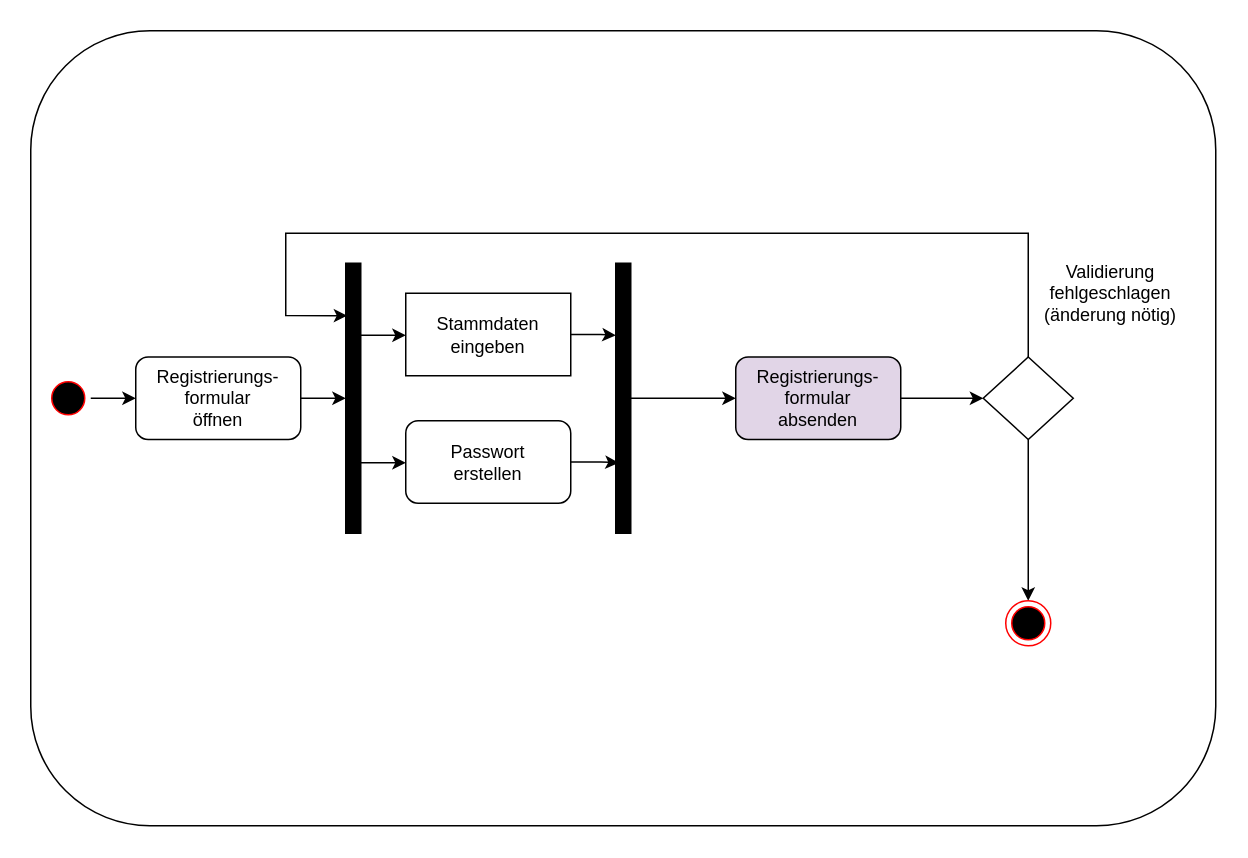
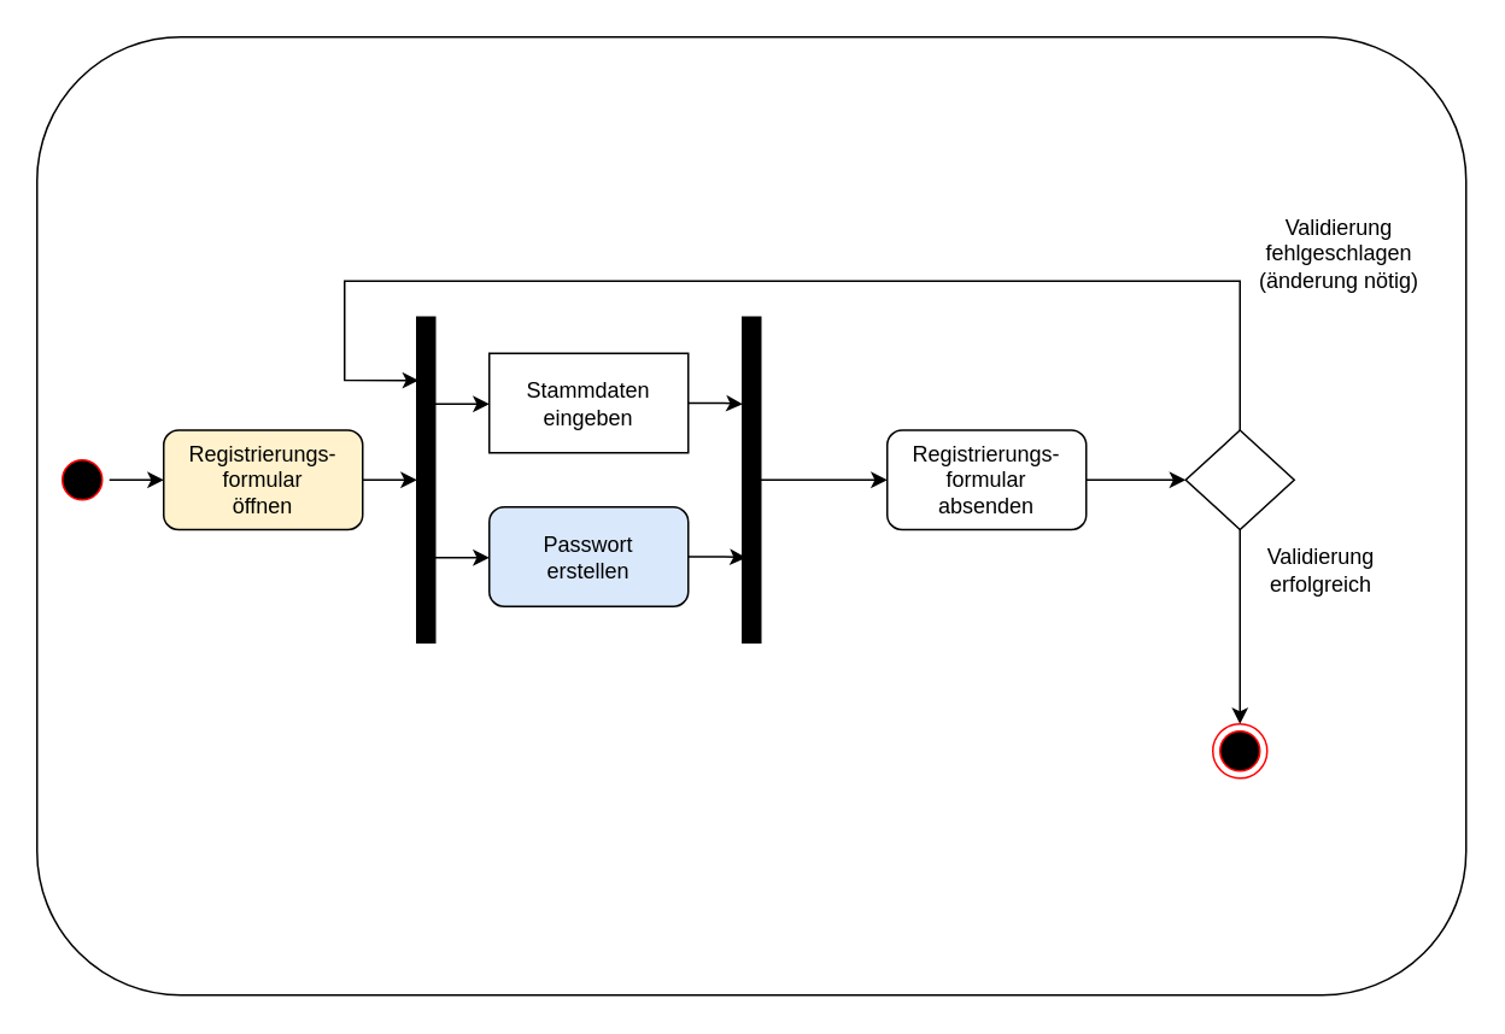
- <mxCell id="15" value="&lt;div&gt;Validierung fehlgeschlagen &lt;br&gt;&lt;/div&gt;&lt;div&gt;(änderung nötig)&lt;br&gt;&lt;/div&gt;" style="text;html=1;strokeColor=none;fillColor=none;align=center;verticalAlign=middle;whiteSpace=wrap;rounded=0;" parent="1" vertex="1"><mxGeometry x="680" y="175" width="120" height="40" as="geometry" /></mxCell>
+ <mxCell id="15" value="&lt;div&gt;Validierung fehlgeschlagen &lt;br&gt;&lt;/div&gt;&lt;div&gt;(änderung nötig)&lt;br&gt;&lt;/div&gt;" style="text;html=1;strokeColor=none;fillColor=none;align=center;verticalAlign=middle;whiteSpace=wrap;rounded=0;" parent="1" vertex="1"><mxGeometry x="680" y="120" width="120" height="40" as="geometry" /></mxCell>
- <mxCell id="7" value="&lt;div&gt;Registrierungs-&lt;/div&gt;&lt;div&gt;formular&lt;/div&gt;&lt;div&gt;öffnen&lt;br&gt;&lt;/div&gt;" style="rounded=1;whiteSpace=wrap;html=1;" parent="1" vertex="1"><mxGeometry x="90" y="237.5" width="110" height="55" as="geometry" /></mxCell>
+ <mxCell id="7" value="&lt;div&gt;Registrierungs-&lt;/div&gt;&lt;div&gt;formular&lt;/div&gt;&lt;div&gt;öffnen&lt;br&gt;&lt;/div&gt;" style="rounded=1;whiteSpace=wrap;html=1;fillColor=#fff2cc;" parent="1" vertex="1"><mxGeometry x="90" y="237.5" width="110" height="55" as="geometry" /></mxCell>
- <mxCell id="11" value="&lt;div&gt;Registrierungs-&lt;/div&gt;&lt;div&gt;formular &lt;br&gt;&lt;/div&gt;&lt;div&gt;absenden&lt;/div&gt;" style="rounded=1;whiteSpace=wrap;html=1;fillColor=#e1d5e7;" parent="1" vertex="1"><mxGeometry x="490" y="237.5" width="110" height="55" as="geometry" /></mxCell>
+ <mxCell id="11" value="&lt;div&gt;Registrierungs-&lt;/div&gt;&lt;div&gt;formular &lt;br&gt;&lt;/div&gt;&lt;div&gt;absenden&lt;/div&gt;" style="rounded=1;whiteSpace=wrap;html=1;" parent="1" vertex="1"><mxGeometry x="490" y="237.5" width="110" height="55" as="geometry" /></mxCell>
- <mxCell id="19" value="&lt;div&gt;Passwort&lt;br&gt;&lt;/div&gt;&lt;div&gt;erstellen&lt;br&gt;&lt;/div&gt;" style="rounded=1;whiteSpace=wrap;html=1;" vertex="1" parent="1"><mxGeometry x="270" y="280" width="110" height="55" as="geometry" /></mxCell>
+ <mxCell id="19" value="&lt;div&gt;Passwort&lt;br&gt;&lt;/div&gt;&lt;div&gt;erstellen&lt;br&gt;&lt;/div&gt;" style="rounded=1;whiteSpace=wrap;html=1;fillColor=#dae8fc;" vertex="1" parent="1"><mxGeometry x="270" y="280" width="110" height="55" as="geometry" /></mxCell>
+ <mxCell id="17" value="Validierung erfolgreich" style="text;html=1;strokeColor=none;fillColor=none;align=center;verticalAlign=middle;whiteSpace=wrap;rounded=0;" parent="1" vertex="1"><mxGeometry x="670" y="295" width="120" height="40" as="geometry" /></mxCell>
